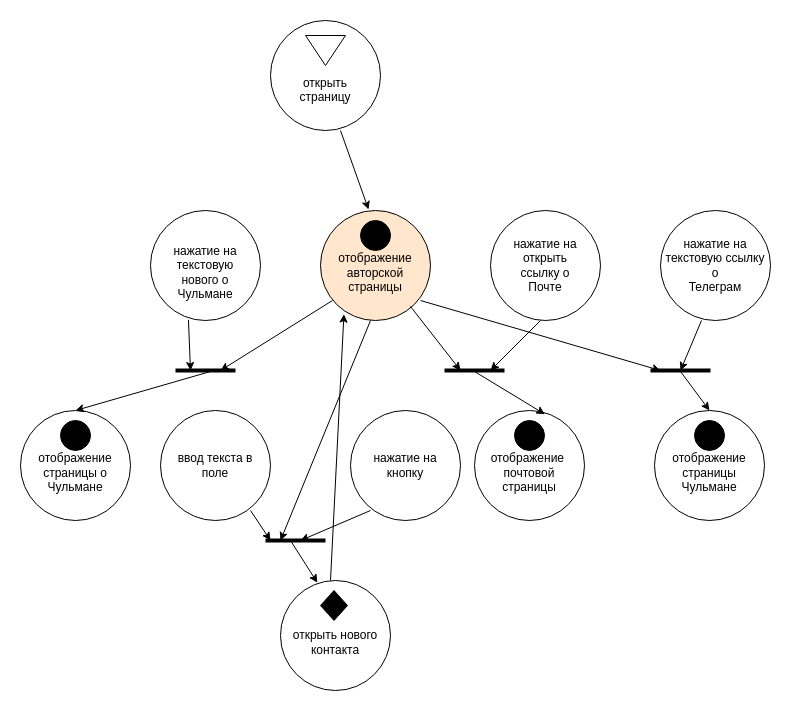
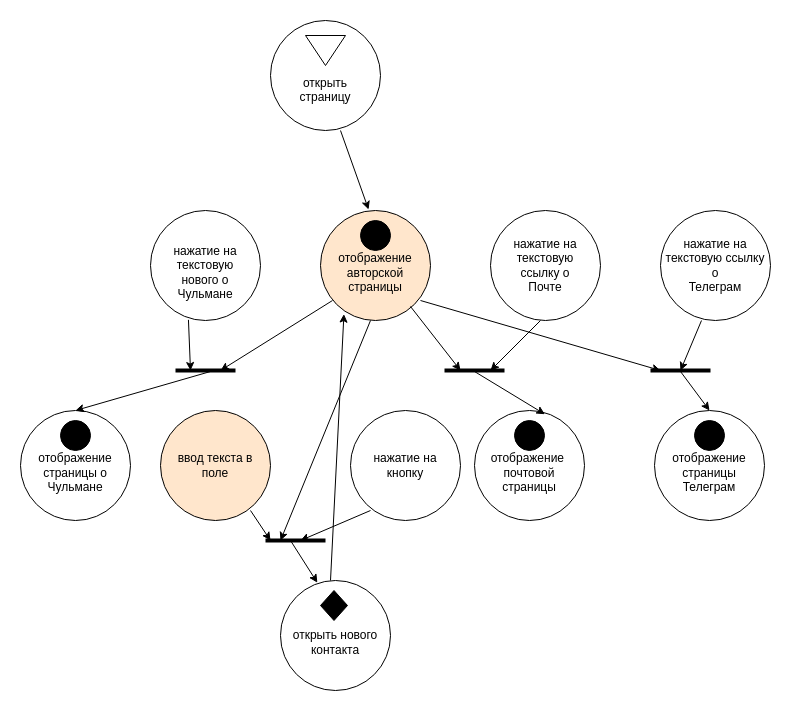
- <mxCell id="5" value="нажатие на&lt;br&gt;открыть&lt;br&gt;ссылку о&lt;br&gt;Почте" style="ellipse;whiteSpace=wrap;html=1;aspect=fixed;" vertex="1" parent="1"><mxGeometry x="490" y="210" width="110" height="110" as="geometry" /></mxCell>
+ <mxCell id="5" value="нажатие на&lt;br&gt;текстовую&lt;br&gt;ссылку о&lt;br&gt;Почте" style="ellipse;whiteSpace=wrap;html=1;aspect=fixed;" vertex="1" parent="1"><mxGeometry x="490" y="210" width="110" height="110" as="geometry" /></mxCell>
- <mxCell id="32" value="ввод текста в&lt;br&gt;поле" style="ellipse;whiteSpace=wrap;html=1;aspect=fixed;" vertex="1" parent="1"><mxGeometry x="160" y="410" width="110" height="110" as="geometry" /></mxCell>
+ <mxCell id="32" value="ввод текста в&lt;br&gt;поле" style="ellipse;whiteSpace=wrap;html=1;aspect=fixed;fillColor=#ffe6cc;" vertex="1" parent="1"><mxGeometry x="160" y="410" width="110" height="110" as="geometry" /></mxCell>
- <mxCell id="9" value="&lt;br&gt;отображение страницы Чульмане" style="ellipse;whiteSpace=wrap;html=1;aspect=fixed;" vertex="1" parent="1"><mxGeometry x="654" y="410" width="110" height="110" as="geometry" /></mxCell>
+ <mxCell id="9" value="&lt;br&gt;отображение страницы Телеграм" style="ellipse;whiteSpace=wrap;html=1;aspect=fixed;" vertex="1" parent="1"><mxGeometry x="654" y="410" width="110" height="110" as="geometry" /></mxCell>
